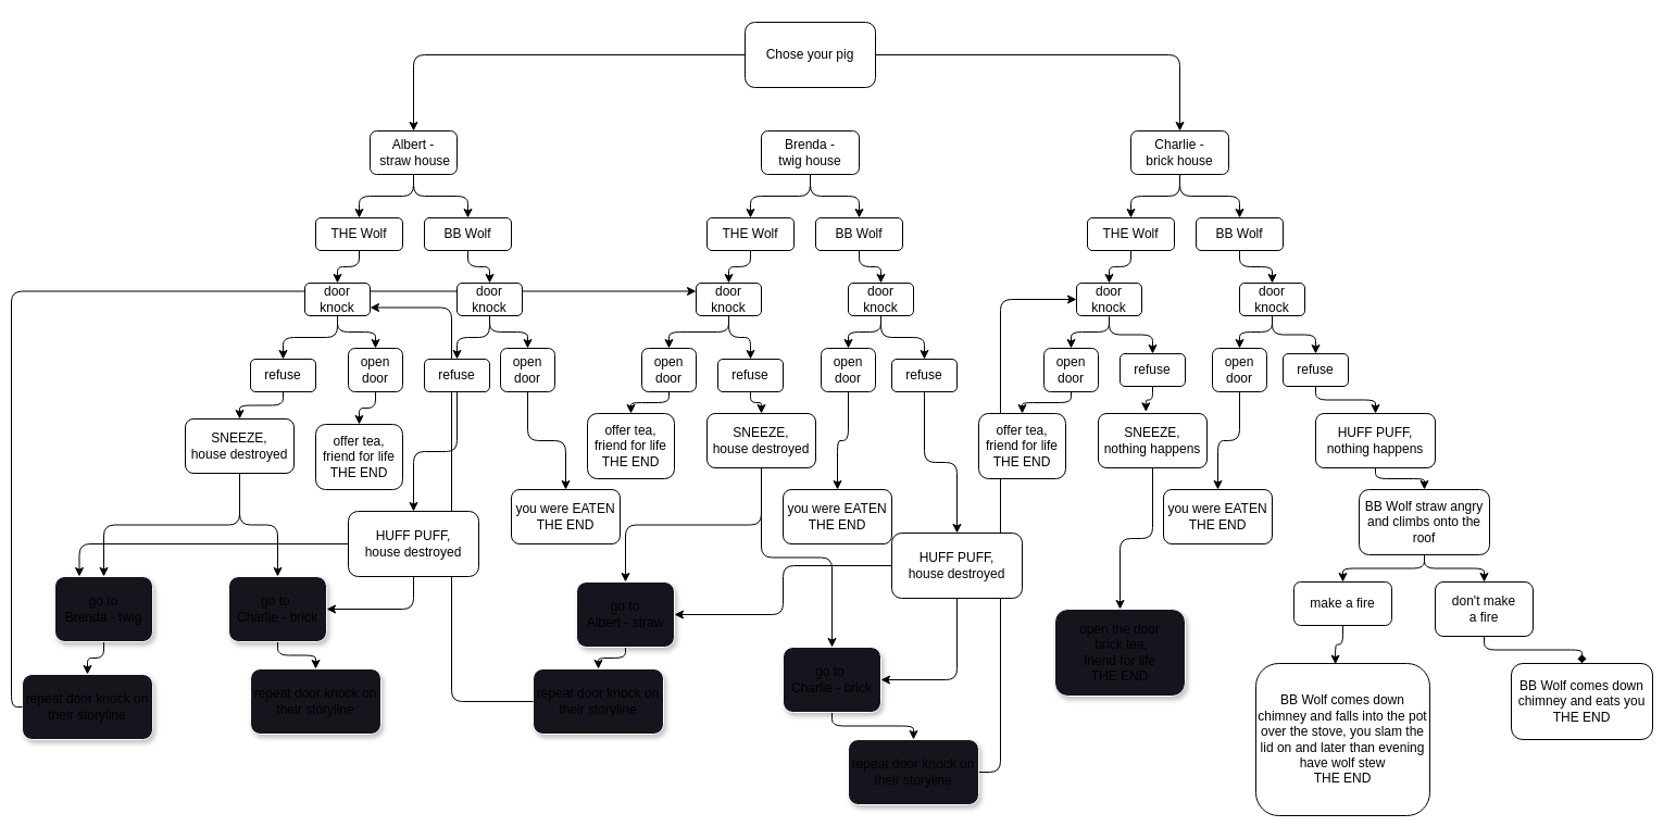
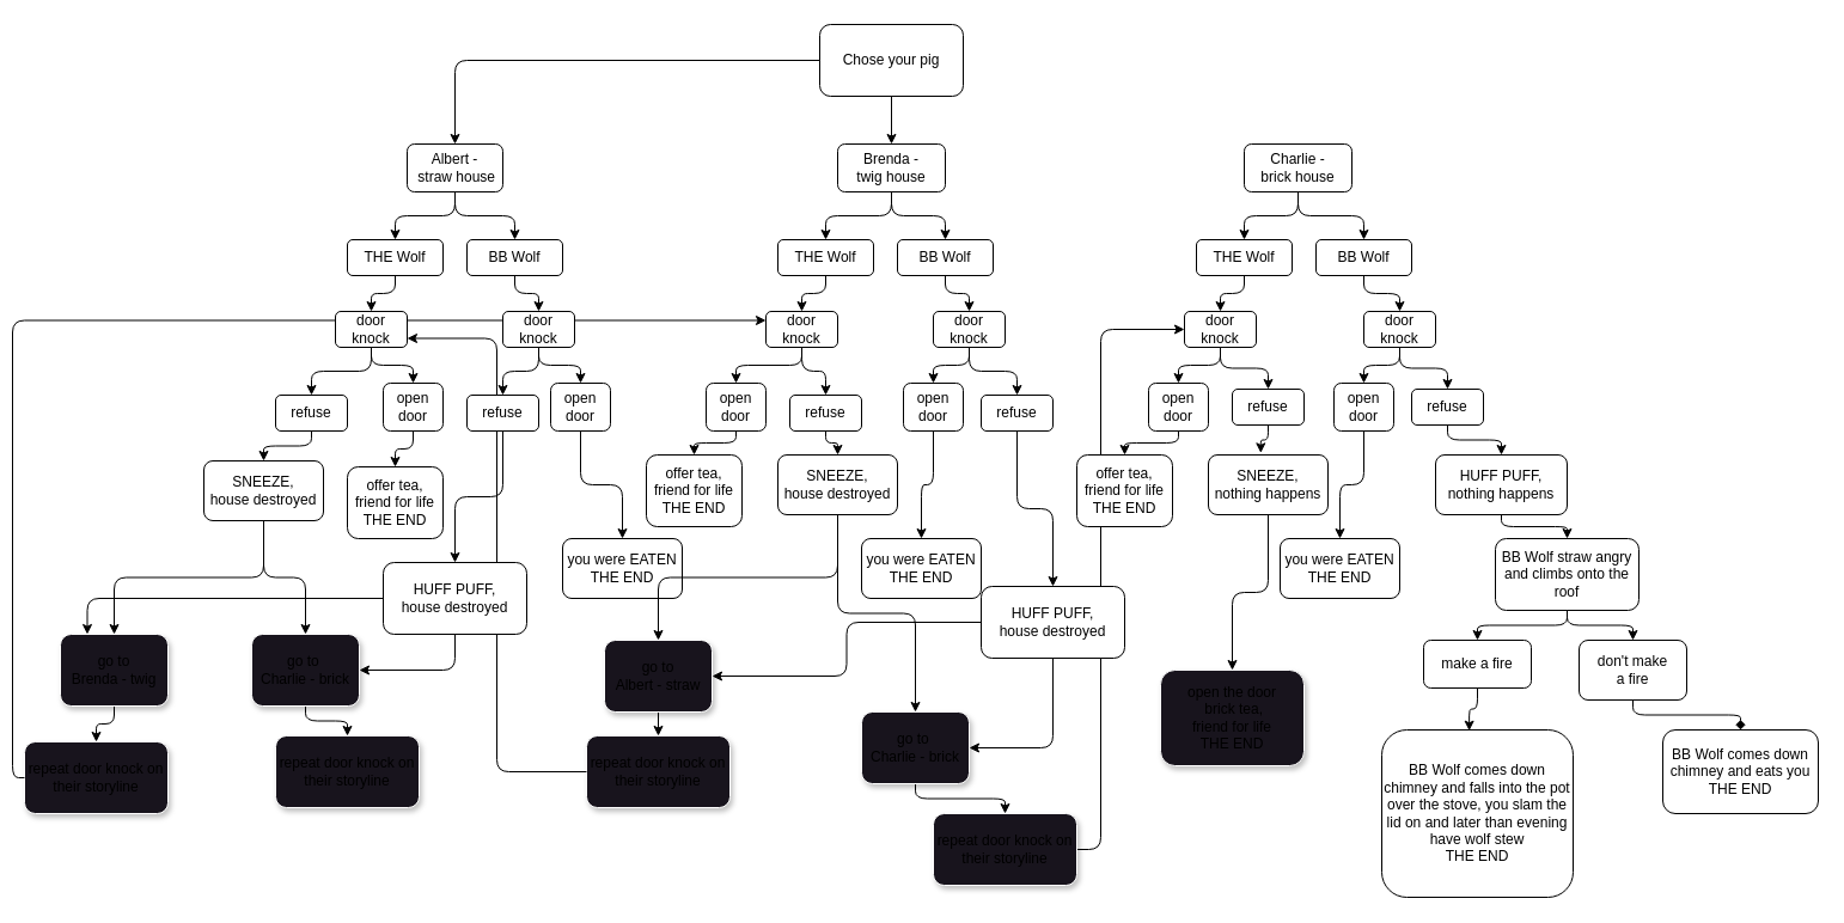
- <mxCell id="4" style="edgeStyle=orthogonalEdgeStyle;html=1;exitX=1;exitY=0.5;exitDx=0;exitDy=0;entryX=0.5;entryY=0;entryDx=0;entryDy=0;" edge="1" parent="1" source="5" target="8"><mxGeometry relative="1" as="geometry" /></mxCell>
+ <mxCell id="3" style="edgeStyle=orthogonalEdgeStyle;html=1;exitX=0.5;exitY=1;exitDx=0;exitDy=0;entryX=0.5;entryY=0;entryDx=0;entryDy=0;" edge="1" parent="1" source="5" target="11"><mxGeometry relative="1" as="geometry" /></mxCell>
- <mxCell id="80" value="HUFF PUFF,&lt;br&gt;nothing happens" style="rounded=1;whiteSpace=wrap;html=1;" vertex="1" parent="1"><mxGeometry x="1210" y="380" width="110" height="50" as="geometry" /></mxCell>
+ <mxCell id="80" value="HUFF PUFF,&lt;br&gt;nothing happens" style="rounded=1;whiteSpace=wrap;html=1;" vertex="1" parent="1"><mxGeometry x="1200" y="380" width="110" height="50" as="geometry" /></mxCell>
- <mxCell id="98" value="go to &lt;br&gt;Albert - straw" style="rounded=1;whiteSpace=wrap;html=1;shadow=1;strokeColor=#FFFFFF;fillColor=#18141D;" vertex="1" parent="1"><mxGeometry x="530" y="535" width="90" height="60" as="geometry" /></mxCell>
+ <mxCell id="98" value="go to &lt;br&gt;Albert - straw" style="rounded=1;whiteSpace=wrap;html=1;shadow=1;strokeColor=#FFFFFF;fillColor=#18141D;" vertex="1" parent="1"><mxGeometry x="505" y="535" width="90" height="60" as="geometry" /></mxCell>
